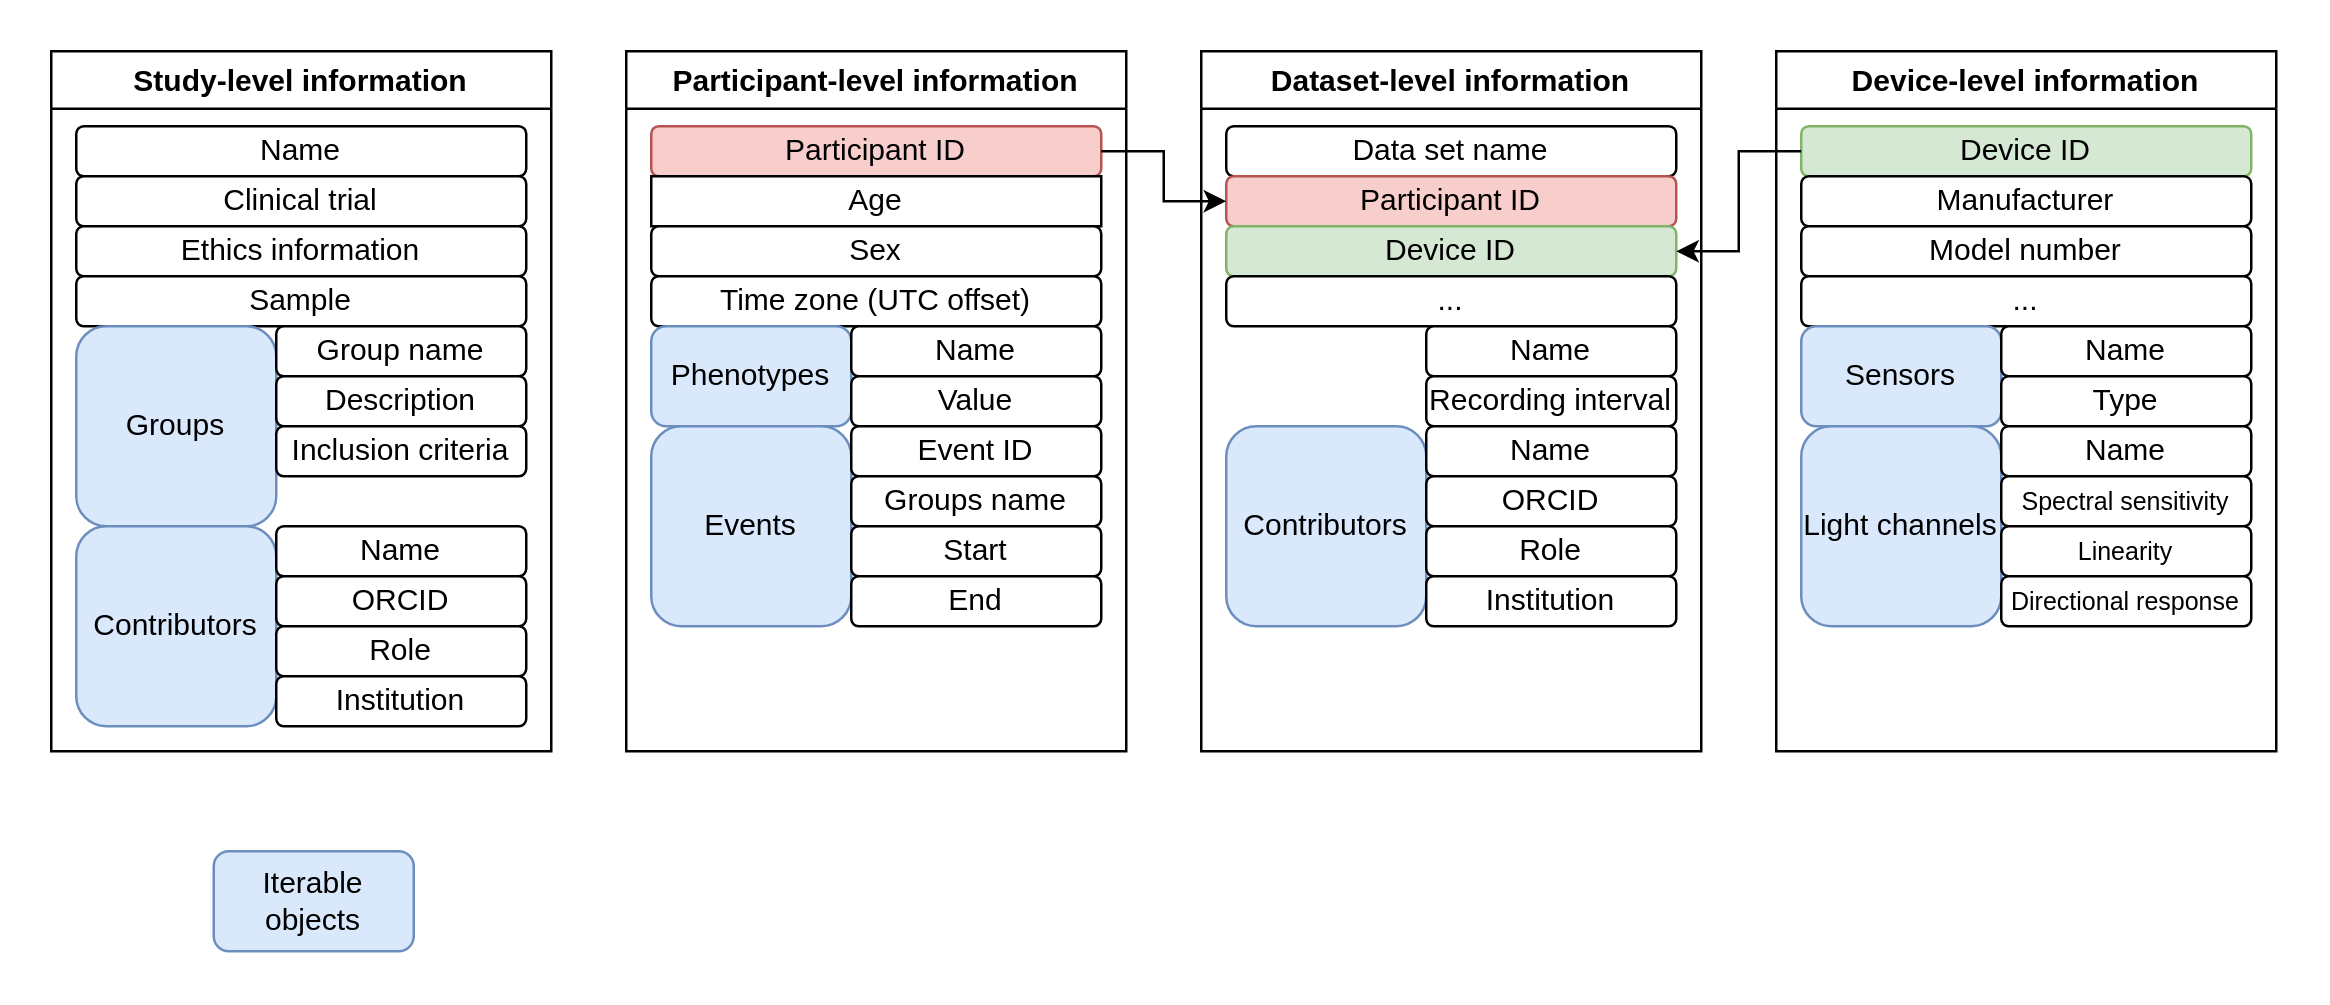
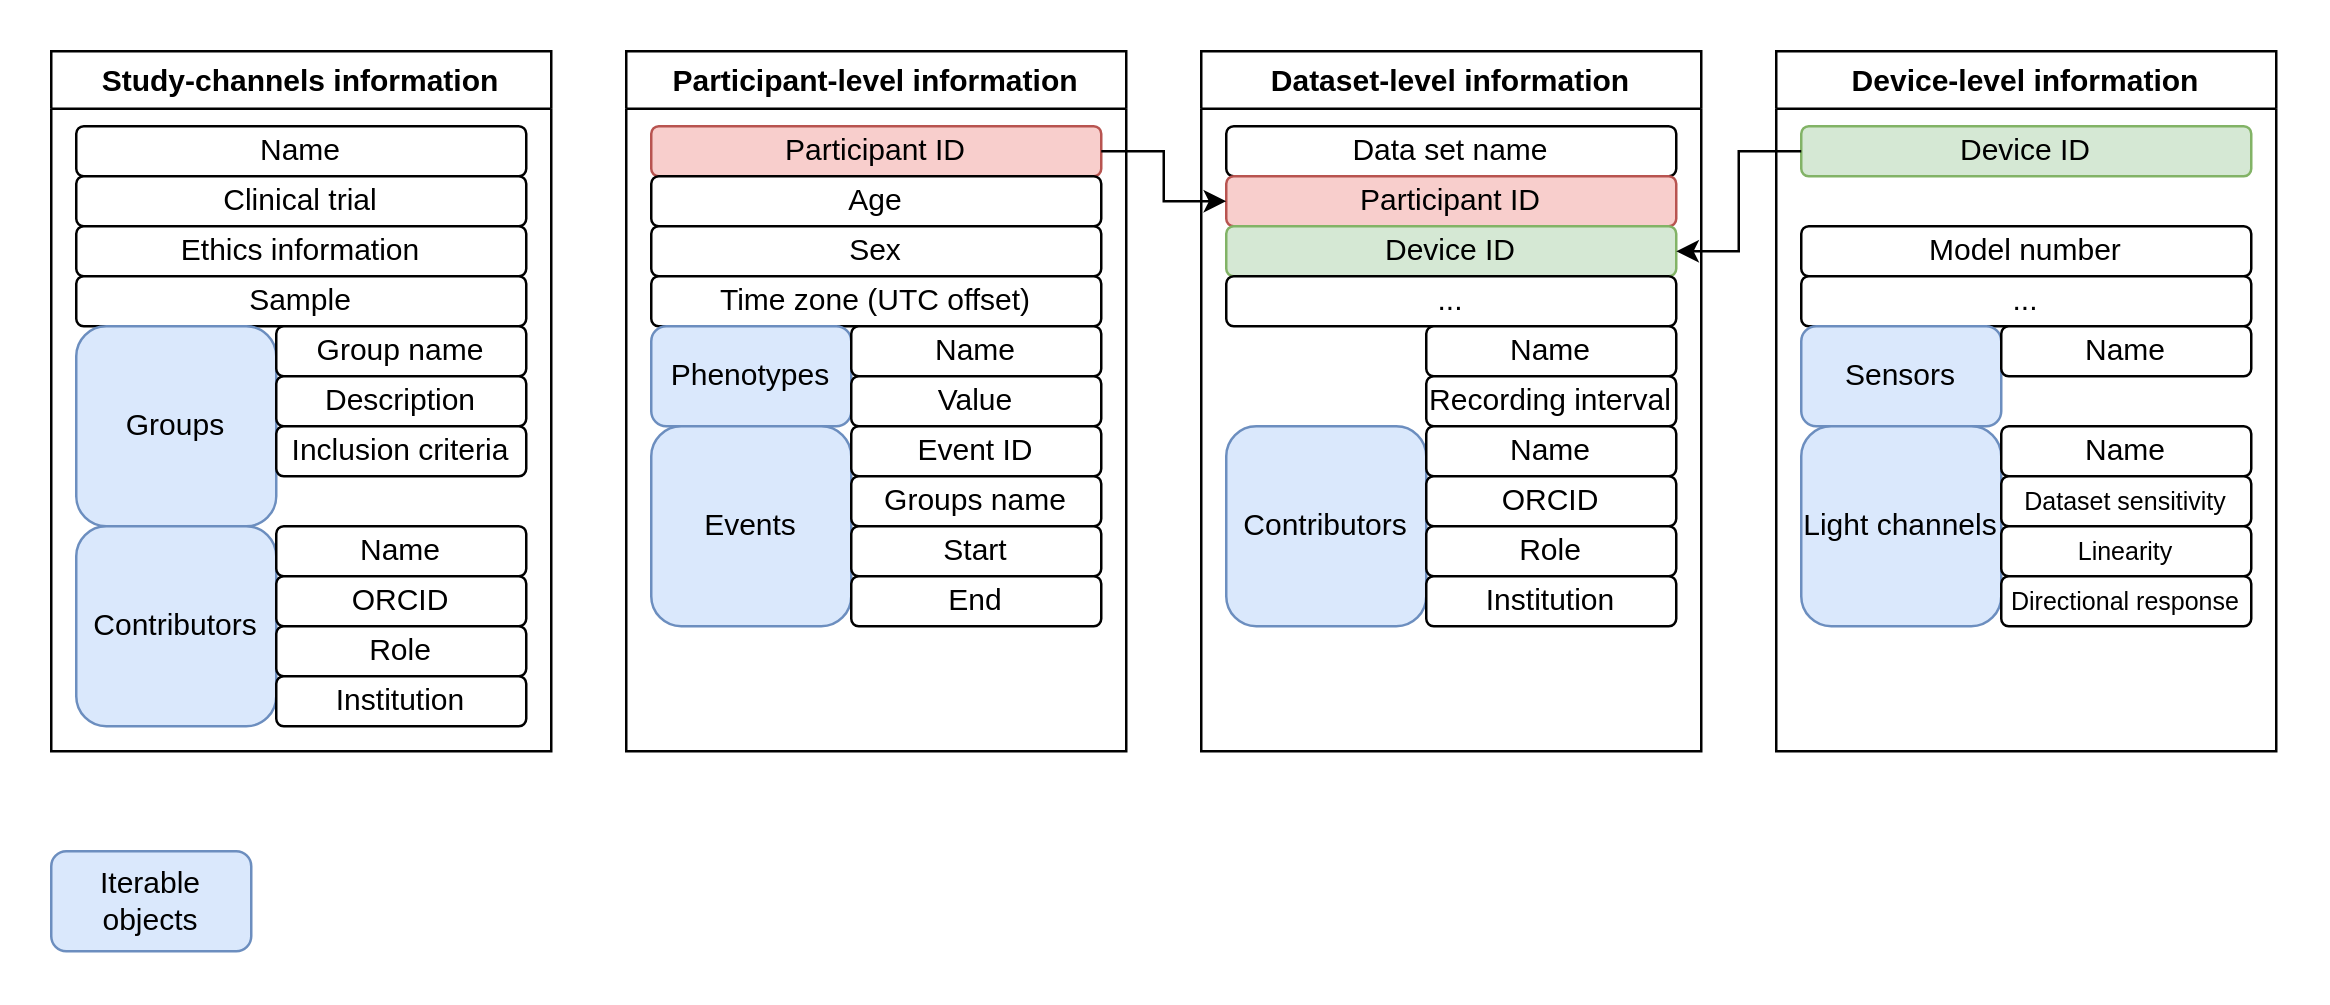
- <mxCell id="2" value="Study-level information" style="swimlane;" vertex="1" parent="1"><mxGeometry x="20" y="20" width="200" height="280" as="geometry" /></mxCell>
+ <mxCell id="2" value="Study-channels information" style="swimlane;" vertex="1" parent="1"><mxGeometry x="20" y="20" width="200" height="280" as="geometry" /></mxCell>
- <mxCell id="19" value="Age" style="whiteSpace=wrap;html=1;rounded=0;" vertex="1" parent="17"><mxGeometry x="10" y="50" width="180" height="20" as="geometry" /></mxCell>
+ <mxCell id="19" value="Age" style="rounded=1;whiteSpace=wrap;html=1;" vertex="1" parent="17"><mxGeometry x="10" y="50" width="180" height="20" as="geometry" /></mxCell>
- <mxCell id="44" value="Manufacturer" style="rounded=1;whiteSpace=wrap;html=1;" vertex="1" parent="42"><mxGeometry x="10" y="50" width="180" height="20" as="geometry" /></mxCell>
- <mxCell id="49" value="Type" style="rounded=1;whiteSpace=wrap;html=1;" vertex="1" parent="42"><mxGeometry x="90" y="130" width="100" height="20" as="geometry" /></mxCell>
- <mxCell id="52" value="&lt;font style=&quot;font-size: 10px;&quot;&gt;Spectral sensitivity&lt;br&gt;&lt;/font&gt;" style="rounded=1;whiteSpace=wrap;html=1;" vertex="1" parent="42"><mxGeometry x="90" y="170" width="100" height="20" as="geometry" /></mxCell>
+ <mxCell id="52" value="&lt;font style=&quot;font-size: 10px;&quot;&gt;Dataset sensitivity&lt;br&gt;&lt;/font&gt;" style="rounded=1;whiteSpace=wrap;html=1;" vertex="1" parent="42"><mxGeometry x="90" y="170" width="100" height="20" as="geometry" /></mxCell>
- <mxCell id="16" value="Iterable objects" style="rounded=1;whiteSpace=wrap;html=1;fillColor=#dae8fc;strokeColor=#6c8ebf;" vertex="1" parent="1"><mxGeometry x="85" y="340" width="80" height="40" as="geometry" /></mxCell>
+ <mxCell id="16" value="Iterable objects" style="rounded=1;whiteSpace=wrap;html=1;fillColor=#dae8fc;strokeColor=#6c8ebf;" vertex="1" parent="1"><mxGeometry x="20" y="340" width="80" height="40" as="geometry" /></mxCell>
